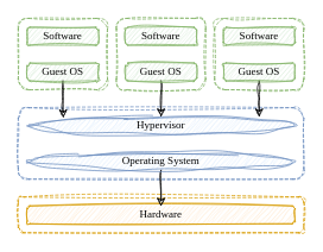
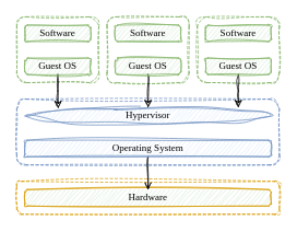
- <mxCell id="9" value="&lt;span&gt;Operating System&lt;/span&gt;" style="ellipse;whiteSpace=wrap;html=1;fillColor=#dae8fc;strokeColor=#6c8ebf;fontFamily=Verdana;fontStyle=0;sketch=1;curveFitting=1;jiggle=2;" parent="1" vertex="1"><mxGeometry x="30" y="170" width="300" height="20" as="geometry" /></mxCell>
+ <mxCell id="9" value="&lt;span&gt;Operating System&lt;/span&gt;" style="rounded=1;whiteSpace=wrap;html=1;fillColor=#dae8fc;strokeColor=#6c8ebf;fontFamily=Verdana;fontStyle=0;sketch=1;curveFitting=1;jiggle=2;" parent="1" vertex="1"><mxGeometry x="30" y="170" width="300" height="20" as="geometry" /></mxCell>
- <mxCell id="8" style="edgeStyle=orthogonalEdgeStyle;rounded=0;orthogonalLoop=1;jettySize=auto;html=1;exitX=0.5;exitY=1;exitDx=0;exitDy=0;fontFamily=Verdana;fontStyle=0;sketch=1;curveFitting=1;jiggle=2;" parent="1" source="9" target="7" edge="1"><mxGeometry relative="1" as="geometry" /></mxCell>
+ <mxCell id="8" style="edgeStyle=orthogonalEdgeStyle;rounded=0;orthogonalLoop=1;jettySize=auto;html=1;exitX=0.5;exitY=1;exitDx=0;exitDy=0;fontFamily=Verdana;fontStyle=0;sketch=1;curveFitting=1;jiggle=2;endArrow=open;" parent="1" source="9" target="7" edge="1"><mxGeometry relative="1" as="geometry" /></mxCell>
- <mxCell id="7" value="&lt;span&gt;Hardware&lt;/span&gt;" style="rounded=1;whiteSpace=wrap;html=1;fillColor=#ffe6cc;strokeColor=#d79b00;fontFamily=Verdana;fontStyle=0;sketch=1;curveFitting=1;jiggle=2;" parent="1" vertex="1"><mxGeometry x="30" y="230" width="300" height="20" as="geometry" /></mxCell>
+ <mxCell id="7" value="&lt;span&gt;Hardware&lt;/span&gt;" style="rounded=1;whiteSpace=wrap;html=1;fillColor=#d5e8d4;strokeColor=#d79b00;fontFamily=Verdana;fontStyle=0;sketch=1;curveFitting=1;jiggle=2;" parent="1" vertex="1"><mxGeometry x="30" y="230" width="300" height="20" as="geometry" /></mxCell>
